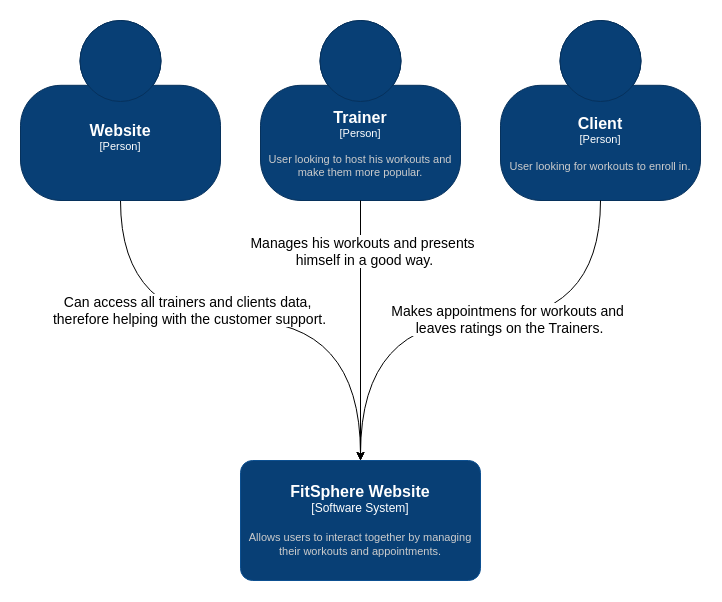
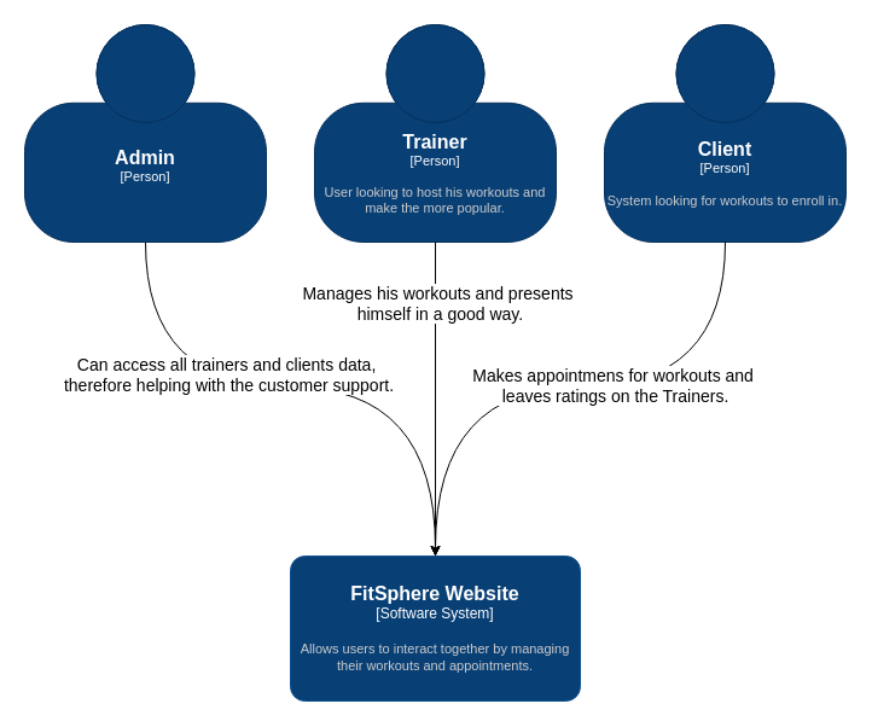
- <mxCell id="4" value="&lt;font style=&quot;font-size: 16px&quot;&gt;&lt;b&gt;Website&lt;/b&gt;&lt;/font&gt;&lt;div&gt;[Person]&lt;/div&gt;&lt;br&gt;&lt;div&gt;&lt;font style=&quot;font-size: 11px&quot;&gt;&lt;font color=&quot;#cccccc&quot;&gt;&lt;/font&gt;&lt;/div&gt;" style="html=1;fontSize=11;dashed=0;whiteSpace=wrap;fillColor=#083F75;strokeColor=#06315C;fontColor=#ffffff;shape=mxgraph.c4.person2;align=center;metaEdit=1;points=[[0.5,0,0],[1,0.5,0],[1,0.75,0],[0.75,1,0],[0.5,1,0],[0.25,1,0],[0,0.75,0],[0,0.5,0]];resizable=0;" vertex="1" parent="1"><mxGeometry x="20" width="200" height="180" as="geometry" y="20" /></mxCell>
+ <mxCell id="4" value="&lt;font style=&quot;font-size: 16px&quot;&gt;&lt;b&gt;Admin&lt;/b&gt;&lt;/font&gt;&lt;div&gt;[Person]&lt;/div&gt;&lt;br&gt;&lt;div&gt;&lt;font style=&quot;font-size: 11px&quot;&gt;&lt;font color=&quot;#cccccc&quot;&gt;&lt;/font&gt;&lt;/div&gt;" style="html=1;fontSize=11;dashed=0;whiteSpace=wrap;fillColor=#083F75;strokeColor=#06315C;fontColor=#ffffff;shape=mxgraph.c4.person2;align=center;metaEdit=1;points=[[0.5,0,0],[1,0.5,0],[1,0.75,0],[0.75,1,0],[0.5,1,0],[0.25,1,0],[0,0.75,0],[0,0.5,0]];resizable=0;" vertex="1" parent="1"><mxGeometry x="20" width="200" height="180" as="geometry" y="20" /></mxCell>
- <mxCell id="5" value="&lt;font style=&quot;font-size: 16px&quot;&gt;&lt;b&gt;Trainer&lt;/b&gt;&lt;/font&gt;&lt;div&gt;[Person]&lt;/div&gt;&lt;br&gt;&lt;div&gt;&lt;font style=&quot;font-size: 11px&quot;&gt;&lt;font color=&quot;#cccccc&quot;&gt;User looking to host his workouts and make them more popular.&lt;/font&gt;&lt;/div&gt;" style="html=1;fontSize=11;dashed=0;whiteSpace=wrap;fillColor=#083F75;strokeColor=#06315C;fontColor=#ffffff;shape=mxgraph.c4.person2;align=center;metaEdit=1;points=[[0.5,0,0],[1,0.5,0],[1,0.75,0],[0.75,1,0],[0.5,1,0],[0.25,1,0],[0,0.75,0],[0,0.5,0]];resizable=0;" vertex="1" parent="1"><mxGeometry x="260" width="200" height="180" as="geometry" y="20" /></mxCell>
+ <mxCell id="5" value="&lt;font style=&quot;font-size: 16px&quot;&gt;&lt;b&gt;Trainer&lt;/b&gt;&lt;/font&gt;&lt;div&gt;[Person]&lt;/div&gt;&lt;br&gt;&lt;div&gt;&lt;font style=&quot;font-size: 11px&quot;&gt;&lt;font color=&quot;#cccccc&quot;&gt;User looking to host his workouts and make the more popular.&lt;/font&gt;&lt;/div&gt;" style="html=1;fontSize=11;dashed=0;whiteSpace=wrap;fillColor=#083F75;strokeColor=#06315C;fontColor=#ffffff;shape=mxgraph.c4.person2;align=center;metaEdit=1;points=[[0.5,0,0],[1,0.5,0],[1,0.75,0],[0.75,1,0],[0.5,1,0],[0.25,1,0],[0,0.75,0],[0,0.5,0]];resizable=0;" vertex="1" parent="1"><mxGeometry x="260" width="200" height="180" as="geometry" y="20" /></mxCell>
- <mxCell id="6" value="&lt;font style=&quot;font-size: 16px&quot;&gt;&lt;b&gt;Client&lt;/b&gt;&lt;/font&gt;&lt;div&gt;[Person]&lt;/div&gt;&lt;br&gt;&lt;div&gt;&lt;font style=&quot;font-size: 11px&quot;&gt;&lt;font color=&quot;#cccccc&quot;&gt;User looking for workouts to enroll in.&lt;/font&gt;&lt;/div&gt;" style="html=1;fontSize=11;dashed=0;whiteSpace=wrap;fillColor=#083F75;strokeColor=#06315C;fontColor=#ffffff;shape=mxgraph.c4.person2;align=center;metaEdit=1;points=[[0.5,0,0],[1,0.5,0],[1,0.75,0],[0.75,1,0],[0.5,1,0],[0.25,1,0],[0,0.75,0],[0,0.5,0]];resizable=0;" vertex="1" parent="1"><mxGeometry x="500" width="200" height="180" as="geometry" y="20" /></mxCell>
+ <mxCell id="6" value="&lt;font style=&quot;font-size: 16px&quot;&gt;&lt;b&gt;Client&lt;/b&gt;&lt;/font&gt;&lt;div&gt;[Person]&lt;/div&gt;&lt;br&gt;&lt;div&gt;&lt;font style=&quot;font-size: 11px&quot;&gt;&lt;font color=&quot;#cccccc&quot;&gt;System looking for workouts to enroll in.&lt;/font&gt;&lt;/div&gt;" style="html=1;fontSize=11;dashed=0;whiteSpace=wrap;fillColor=#083F75;strokeColor=#06315C;fontColor=#ffffff;shape=mxgraph.c4.person2;align=center;metaEdit=1;points=[[0.5,0,0],[1,0.5,0],[1,0.75,0],[0.75,1,0],[0.5,1,0],[0.25,1,0],[0,0.75,0],[0,0.5,0]];resizable=0;" vertex="1" parent="1"><mxGeometry x="500" width="200" height="180" as="geometry" y="20" /></mxCell>
